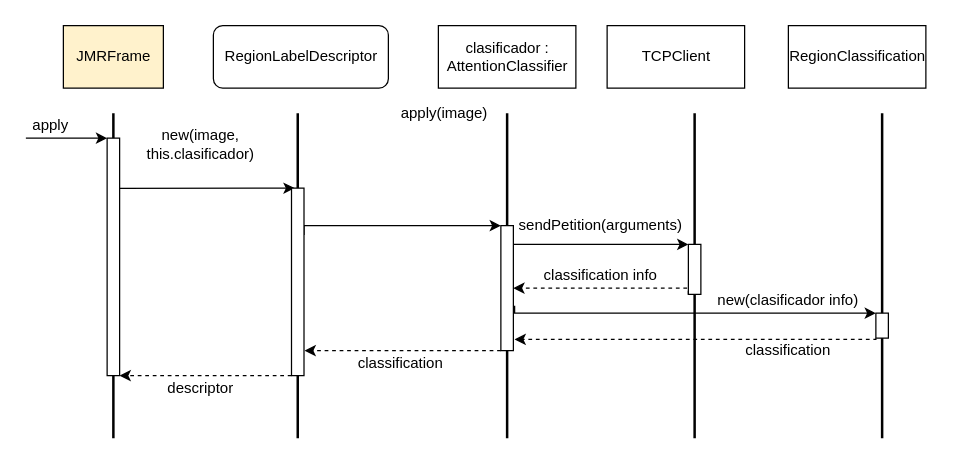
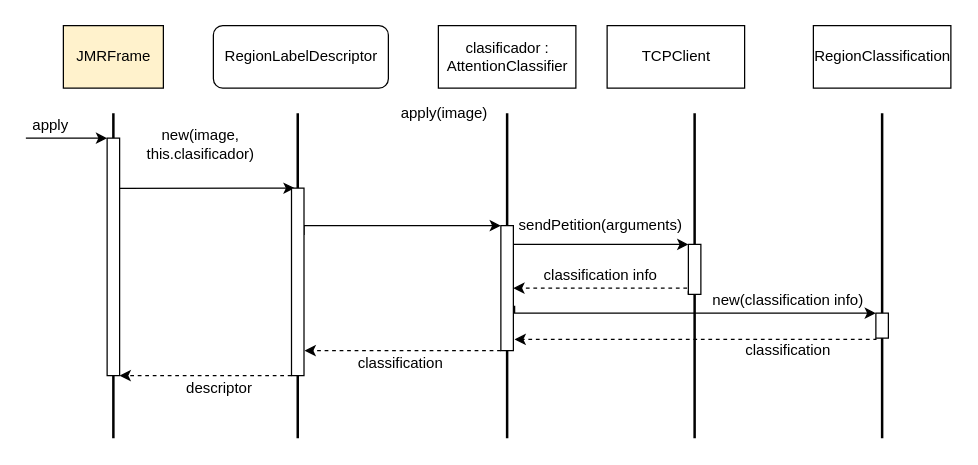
- <mxCell id="25" value="RegionClassification" style="html=1;" vertex="1" parent="1"><mxGeometry x="630" y="20" width="110" height="50" as="geometry" /></mxCell>
+ <mxCell id="25" value="RegionClassification" style="html=1;" vertex="1" parent="1"><mxGeometry x="650" y="20" width="110" height="50" as="geometry" /></mxCell>
- <mxCell id="29" value="new(clasificador info)" style="text;html=1;strokeColor=none;fillColor=none;align=center;verticalAlign=middle;whiteSpace=wrap;rounded=0;" vertex="1" parent="1"><mxGeometry x="565" y="230" width="130" height="20" as="geometry" /></mxCell>
+ <mxCell id="29" value="new(classification info)" style="text;html=1;strokeColor=none;fillColor=none;align=center;verticalAlign=middle;whiteSpace=wrap;rounded=0;" vertex="1" parent="1"><mxGeometry x="565" y="230" width="130" height="20" as="geometry" /></mxCell>
- <mxCell id="32" value="descriptor" style="text;html=1;strokeColor=none;fillColor=none;align=center;verticalAlign=middle;whiteSpace=wrap;rounded=0;" vertex="1" parent="1"><mxGeometry x="140" y="300" width="40" height="20" as="geometry" /></mxCell>
+ <mxCell id="32" value="descriptor" style="text;html=1;strokeColor=none;fillColor=none;align=center;verticalAlign=middle;whiteSpace=wrap;rounded=0;" vertex="1" parent="1"><mxGeometry x="155" y="300" width="40" height="20" as="geometry" /></mxCell>
